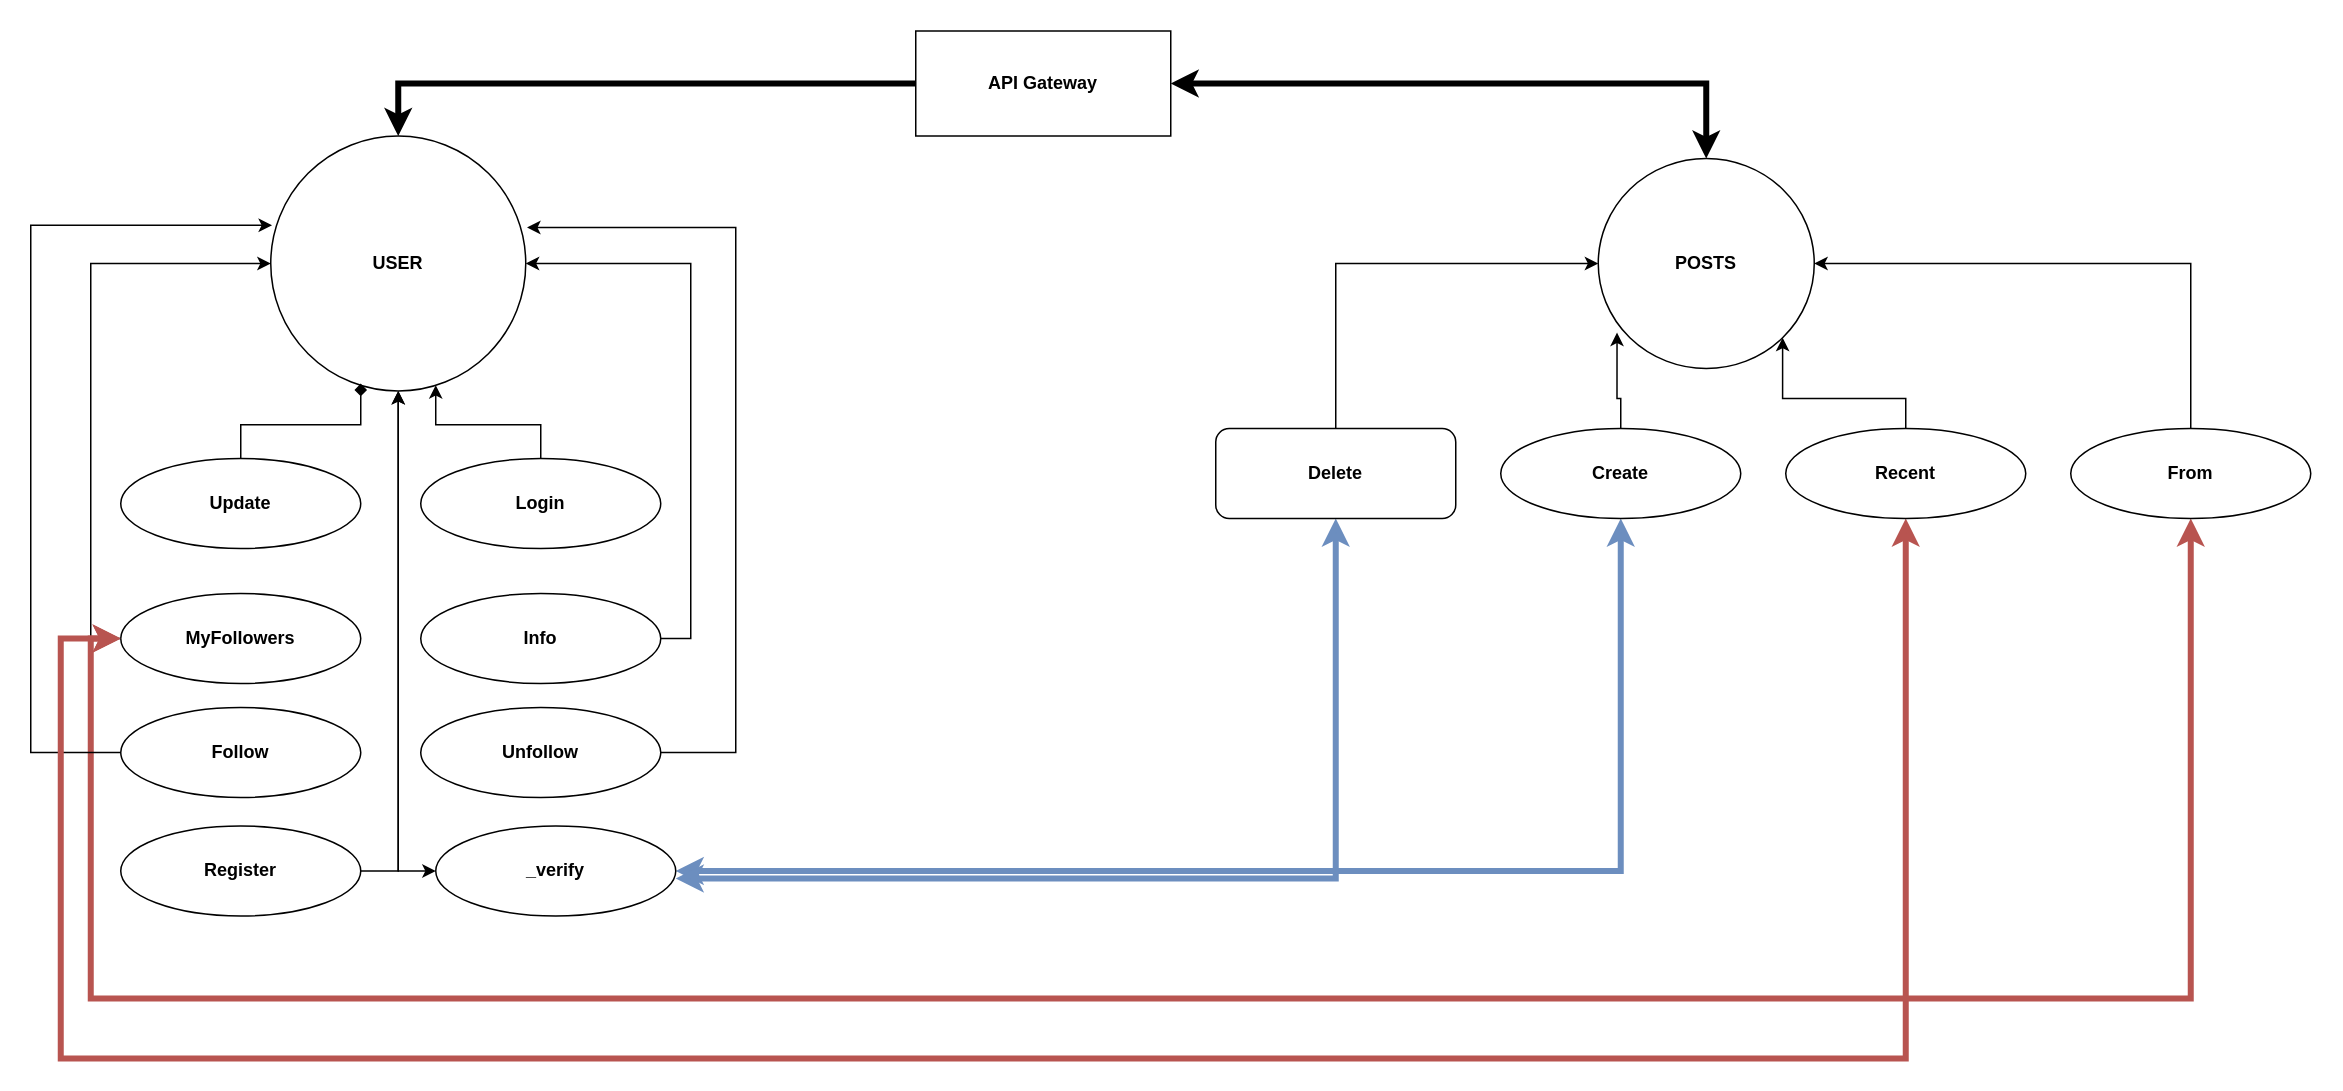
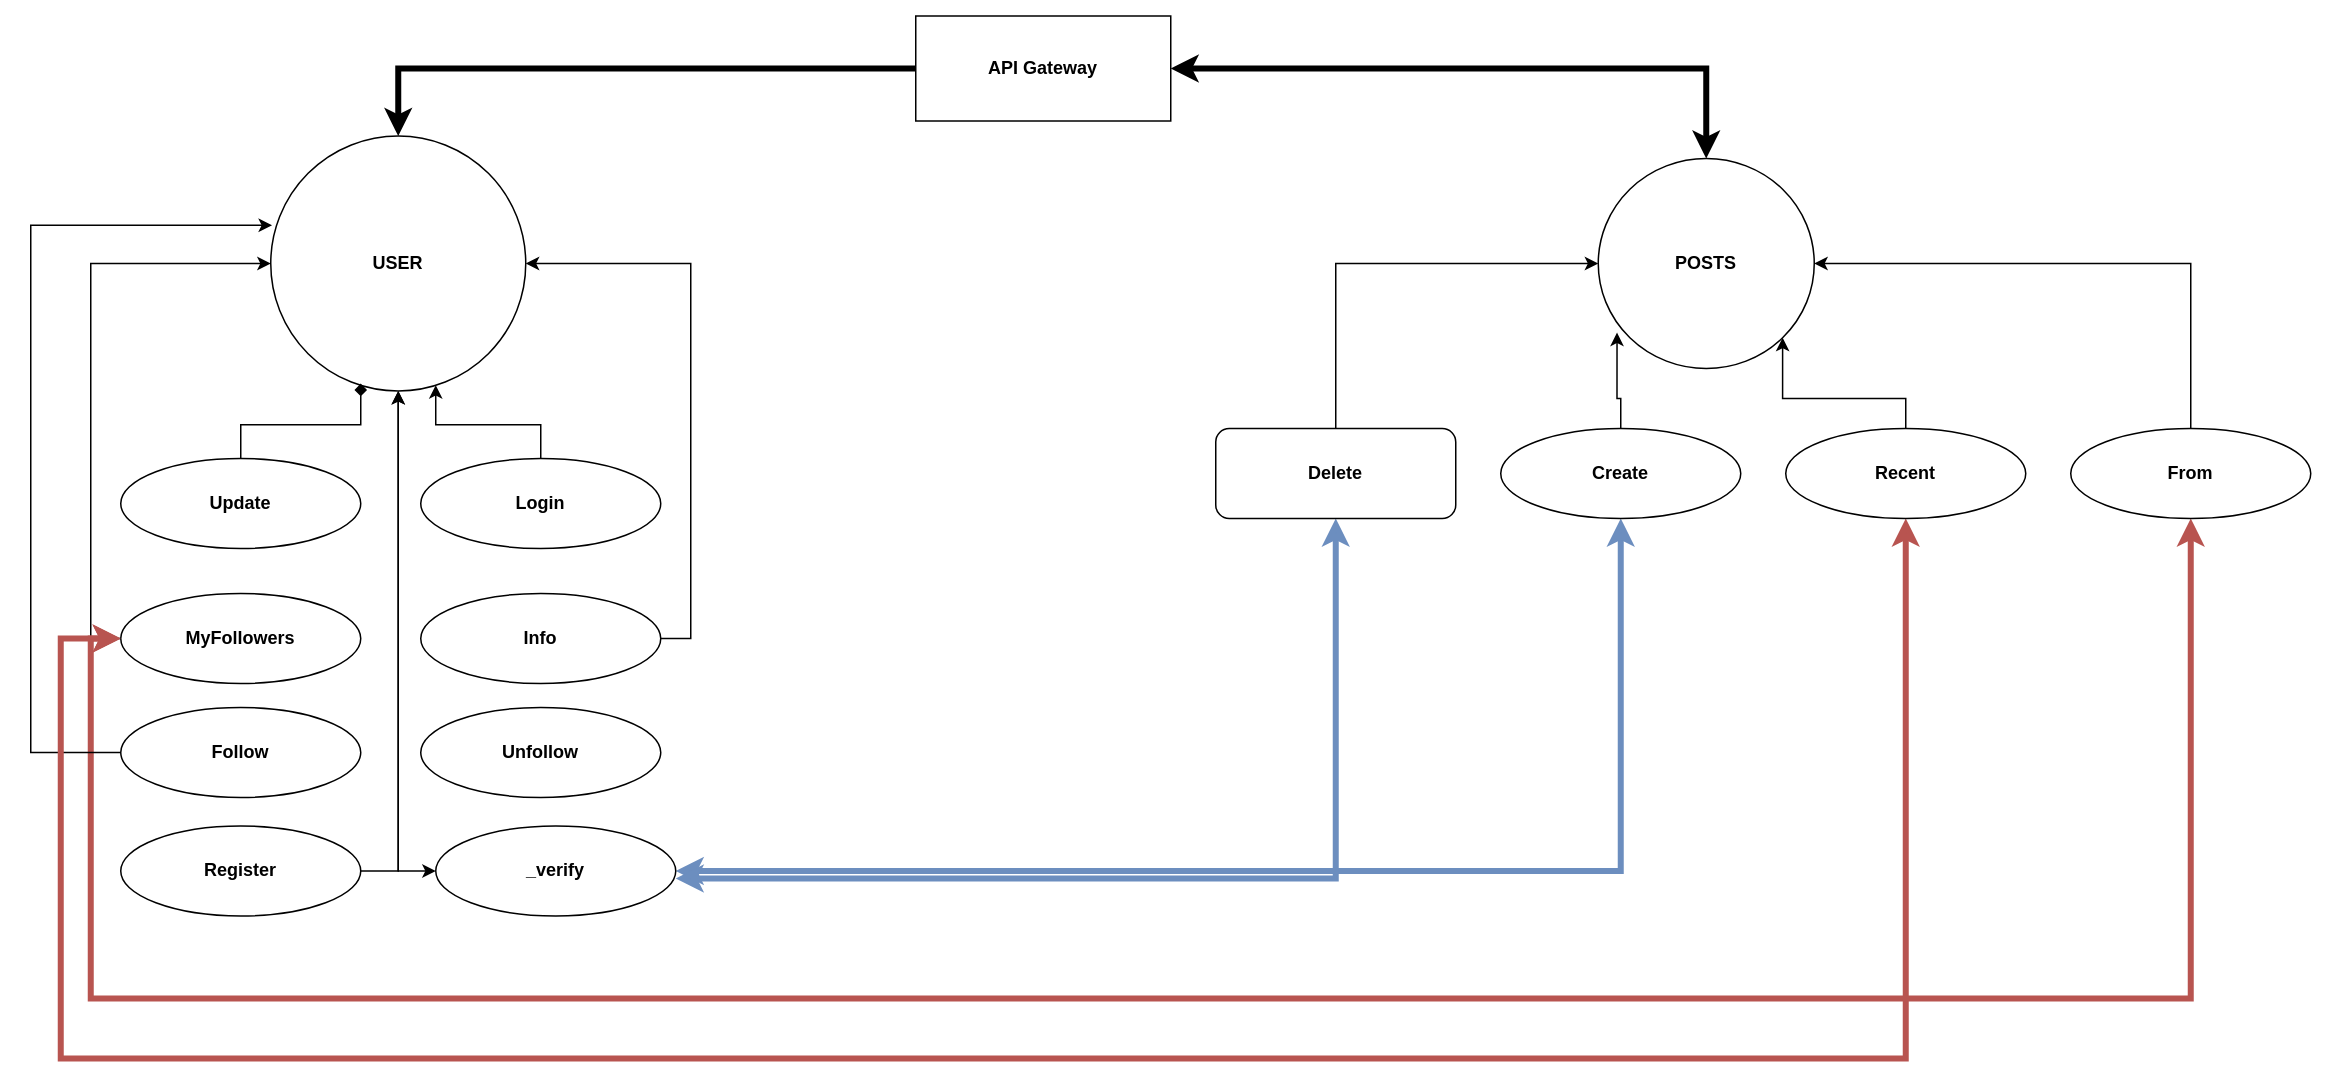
- <mxCell id="2" value="API Gateway" style="rounded=0;whiteSpace=wrap;html=1;fontStyle=1" vertex="1" parent="1"><mxGeometry x="610" y="20" width="170" height="70" as="geometry" /></mxCell>
+ <mxCell id="2" value="API Gateway" style="rounded=0;whiteSpace=wrap;html=1;fontStyle=1" vertex="1" parent="1"><mxGeometry x="610" y="10" width="170" height="70" as="geometry" /></mxCell>
- <mxCell id="26" style="edgeStyle=orthogonalEdgeStyle;rounded=0;orthogonalLoop=1;jettySize=auto;html=1;exitX=1;exitY=0.5;exitDx=0;exitDy=0;entryX=1.005;entryY=0.359;entryDx=0;entryDy=0;entryPerimeter=0;" edge="1" parent="1" source="27" target="4"><mxGeometry relative="1" as="geometry"><Array as="points"><mxPoint x="490" y="501" /><mxPoint x="490" y="151" /></Array></mxGeometry></mxCell>
